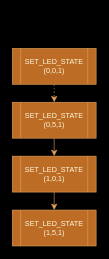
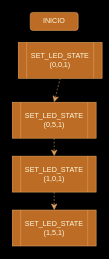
+ <mxCell id="4" value="INICIO" style="rounded=1;whiteSpace=wrap;html=1;labelBackgroundColor=none;fillColor=#BC6C25;strokeColor=#DDA15E;fontColor=#FEFAE0;" vertex="1" parent="1"><mxGeometry x="50" y="20" width="80" height="30" as="geometry" /></mxCell>
- <mxCell id="3" value="SET_LED_STATE&lt;div&gt;(0,0,1)&lt;/div&gt;" style="shape=process;whiteSpace=wrap;html=1;backgroundOutline=1;labelBackgroundColor=none;fillColor=#BC6C25;strokeColor=#DDA15E;fontColor=#FEFAE0;" vertex="1" parent="1"><mxGeometry x="20" y="80" width="140" height="60" as="geometry" /></mxCell>
+ <mxCell id="3" value="SET_LED_STATE&lt;div&gt;(0,0,1)&lt;/div&gt;" style="shape=process;whiteSpace=wrap;html=1;backgroundOutline=1;labelBackgroundColor=none;fillColor=#BC6C25;strokeColor=#DDA15E;fontColor=#FEFAE0;" vertex="1" parent="1"><mxGeometry x="30" y="70" width="140" height="60" as="geometry" /></mxCell>
- <mxCell id="5" style="edgeStyle=none;curved=1;rounded=0;orthogonalLoop=1;jettySize=auto;html=1;exitX=0.5;exitY=1;exitDx=0;exitDy=0;entryX=0.5;entryY=0;entryDx=0;entryDy=0;strokeColor=#DDA15E;fontSize=12;fontColor=#FEFAE0;startSize=8;endSize=8;fillColor=#BC6C25;" edge="1" parent="1" source="6" target="8"><mxGeometry relative="1" as="geometry" /></mxCell>
+ <mxCell id="5" style="edgeStyle=none;curved=1;rounded=0;orthogonalLoop=1;jettySize=auto;html=1;exitX=0.5;exitY=1;exitDx=0;exitDy=0;entryX=0.5;entryY=0;entryDx=0;entryDy=0;strokeColor=#DDA15E;fontSize=12;fontColor=#FEFAE0;startSize=8;endSize=8;fillColor=#BC6C25;dashed=1;" edge="1" parent="1" source="6" target="8"><mxGeometry relative="1" as="geometry" /></mxCell>
- <mxCell id="7" style="edgeStyle=none;curved=1;rounded=0;orthogonalLoop=1;jettySize=auto;html=1;exitX=0.5;exitY=1;exitDx=0;exitDy=0;entryX=0.5;entryY=0;entryDx=0;entryDy=0;strokeColor=#DDA15E;fontSize=12;fontColor=#FEFAE0;startSize=8;endSize=8;fillColor=#BC6C25;" edge="1" parent="1" source="8" target="9"><mxGeometry relative="1" as="geometry" /></mxCell>
+ <mxCell id="7" style="edgeStyle=none;curved=1;rounded=0;orthogonalLoop=1;jettySize=auto;html=1;exitX=0.5;exitY=1;exitDx=0;exitDy=0;entryX=0.5;entryY=0;entryDx=0;entryDy=0;strokeColor=#DDA15E;fontSize=12;fontColor=#FEFAE0;startSize=8;endSize=8;fillColor=#BC6C25;dashed=1;" edge="1" parent="1" source="8" target="9"><mxGeometry relative="1" as="geometry" /></mxCell>
